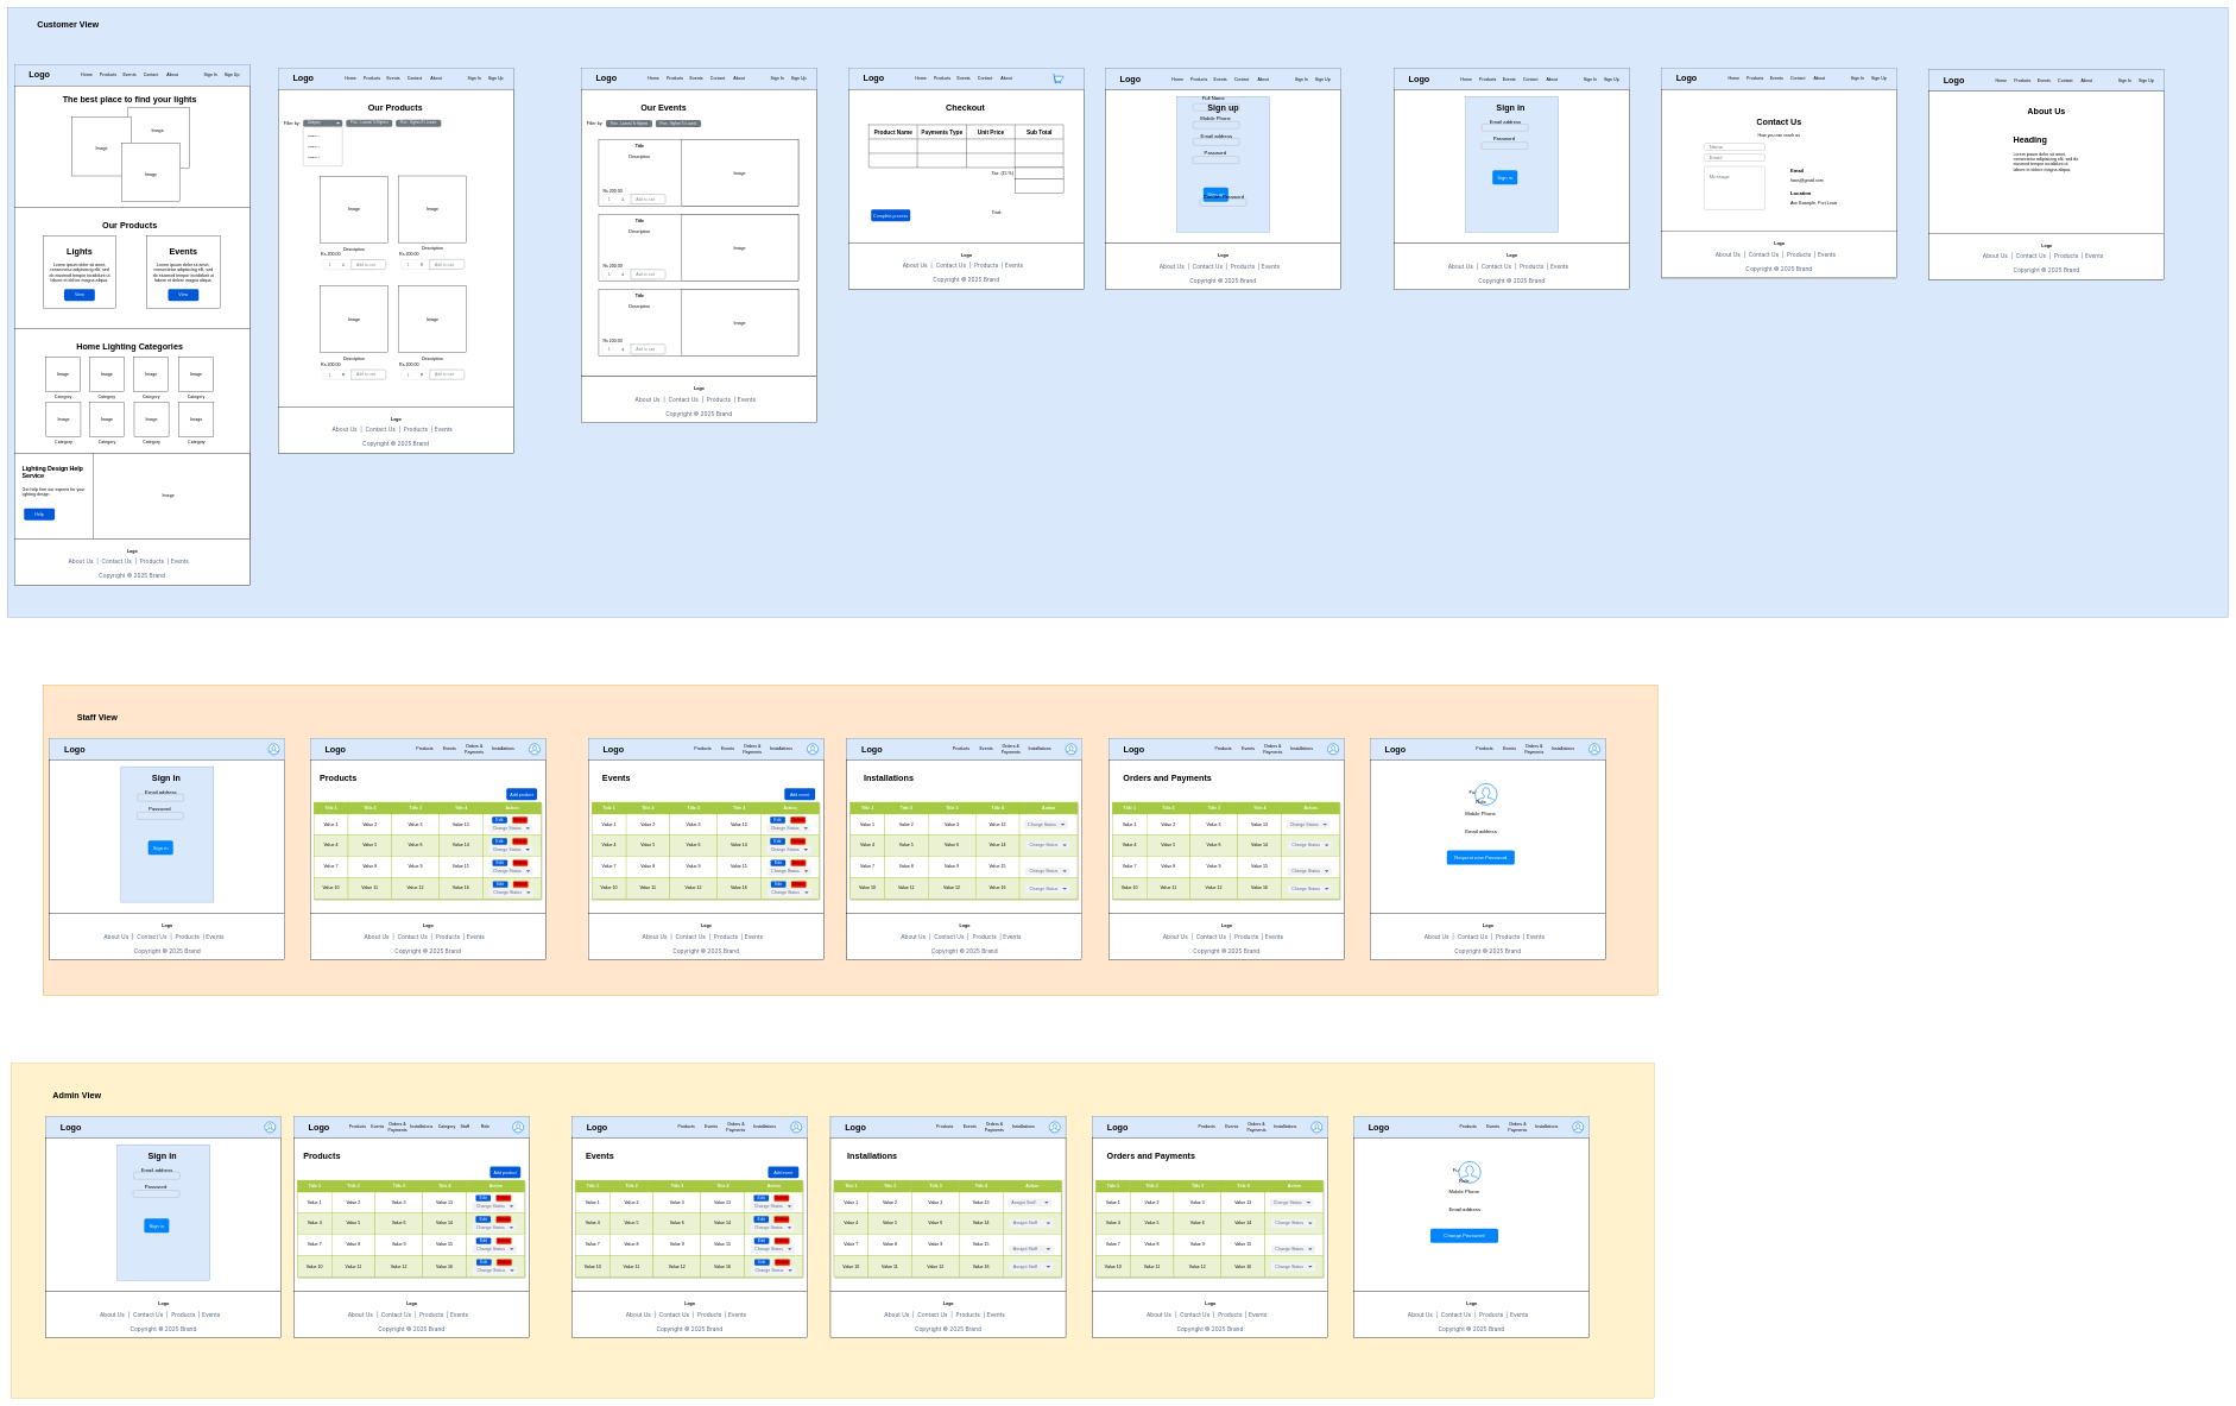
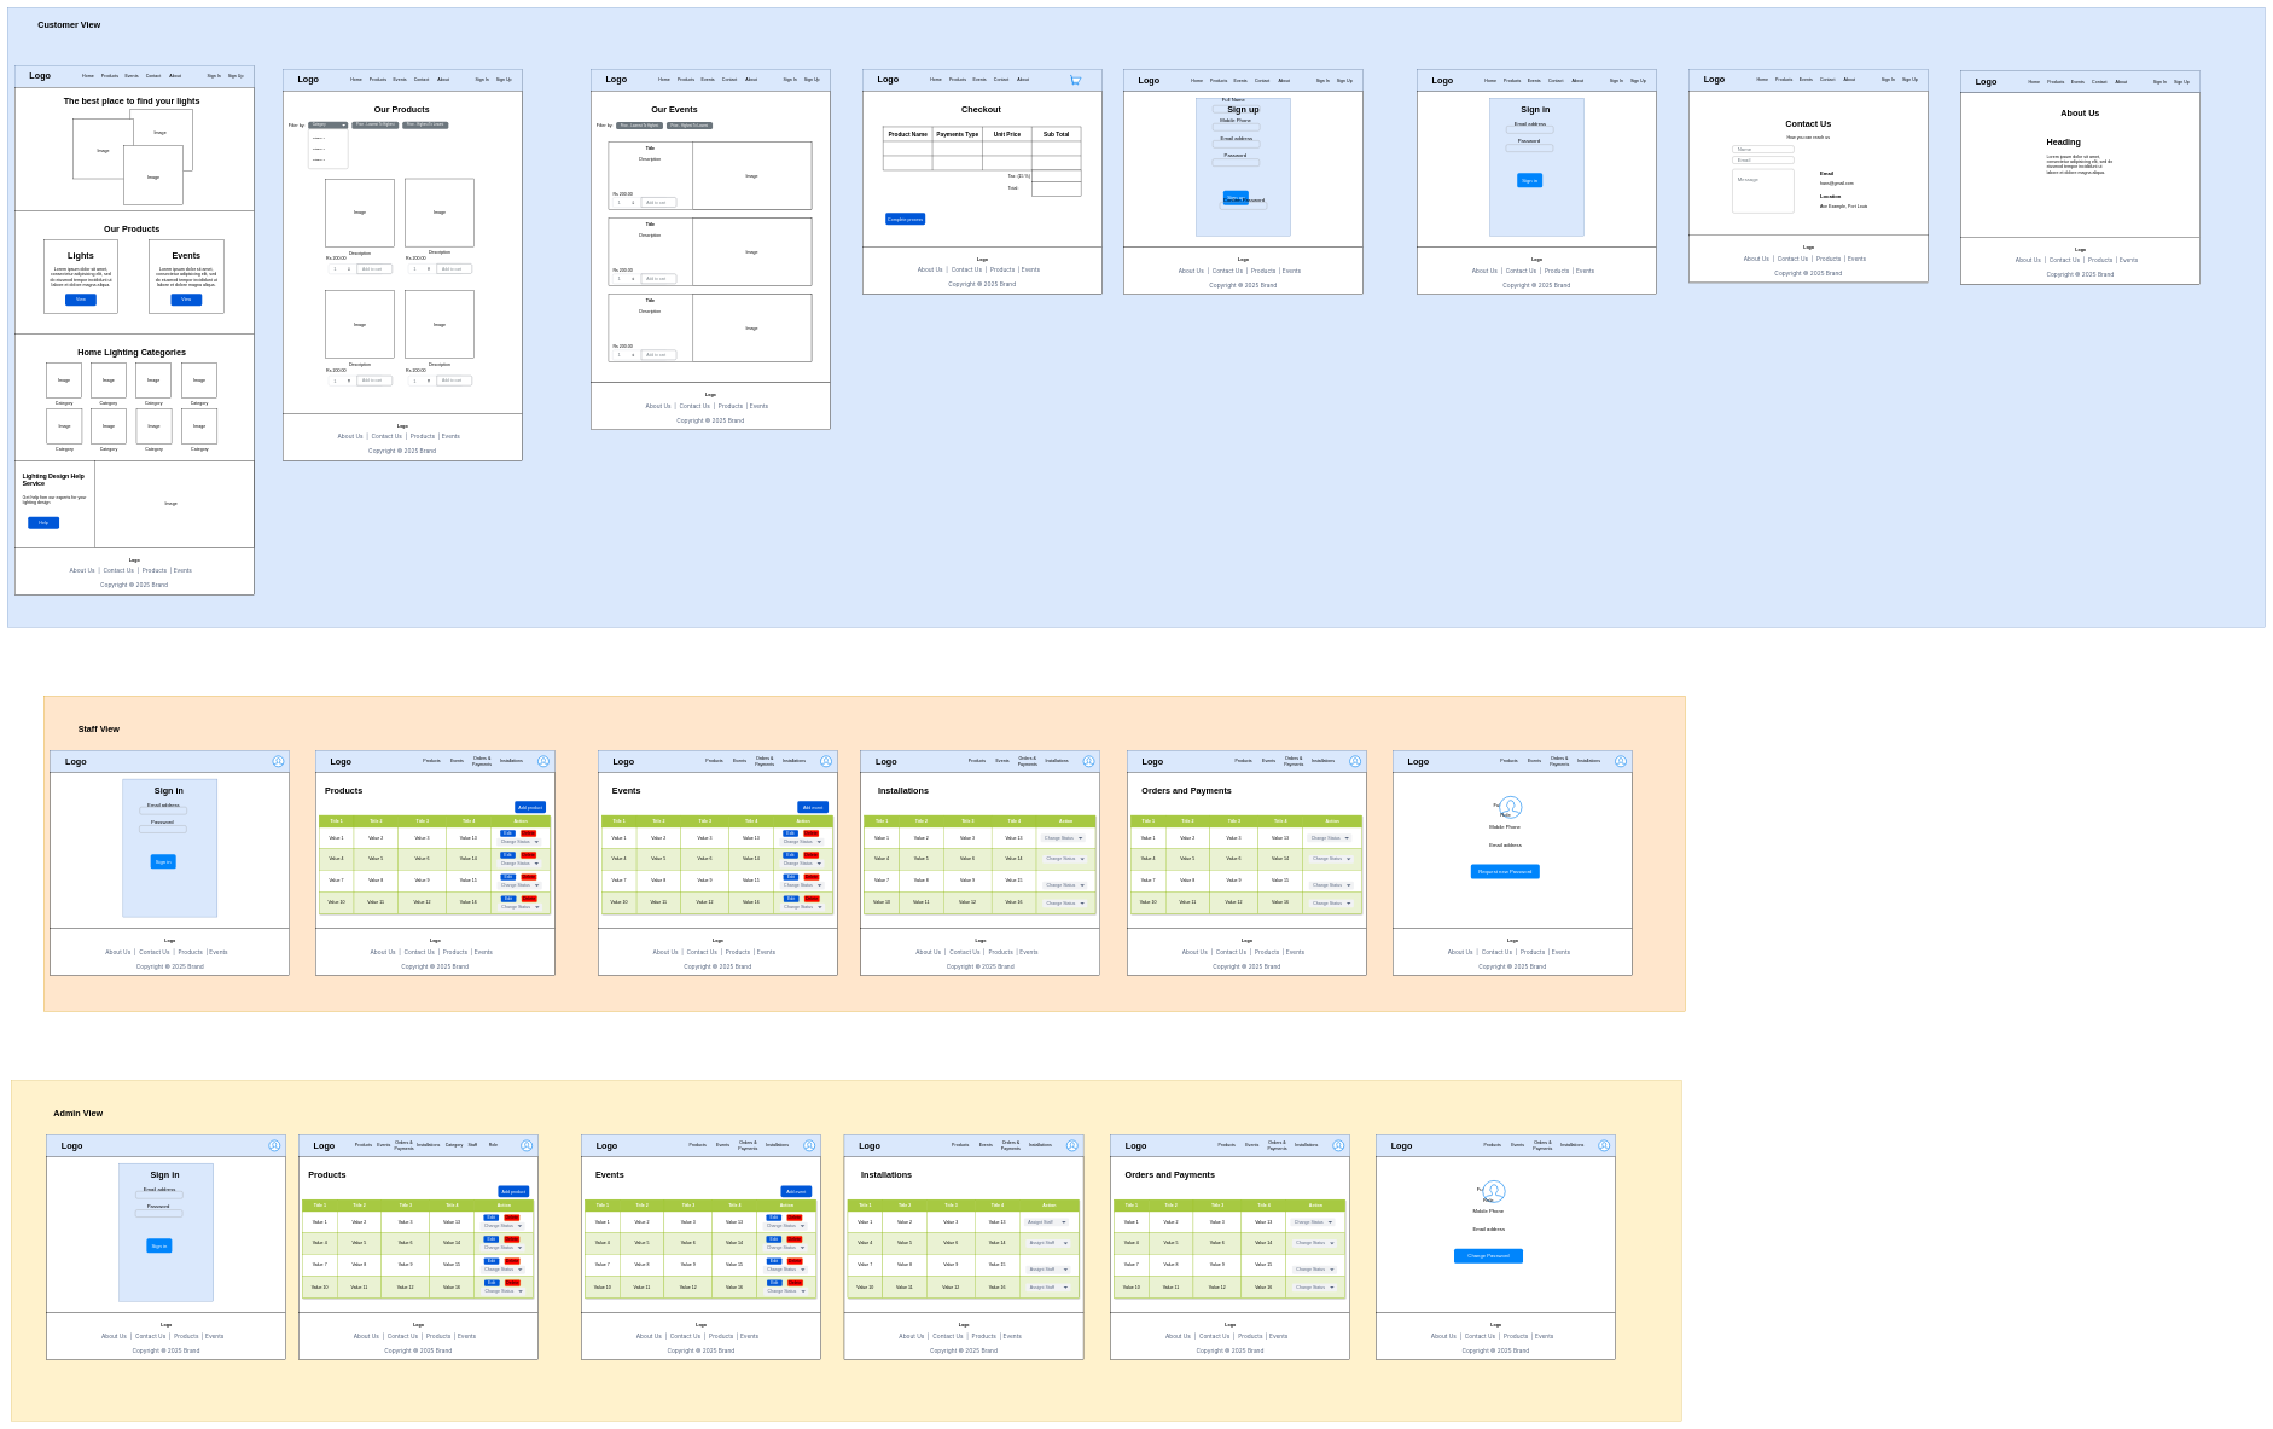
- <mxCell id="208" value="Total:&amp;nbsp;" style="text;html=1;align=left;verticalAlign=middle;whiteSpace=wrap;rounded=0;" vertex="1" parent="1"><mxGeometry x="2780" y="585" width="60" height="20" as="geometry" /></mxCell>
+ <mxCell id="208" value="Total:&amp;nbsp;" style="text;html=1;align=left;verticalAlign=middle;whiteSpace=wrap;rounded=0;" vertex="1" parent="1"><mxGeometry x="2780" y="510" width="60" height="20" as="geometry" /></mxCell>
- <mxCell id="62" value="Help" style="rounded=1;fillColor=#0057D8;strokeColor=none;html=1;whiteSpace=wrap;fontColor=#ffffff;align=center;verticalAlign=middle;fontStyle=0;fontSize=12;sketch=0;" vertex="1" parent="1"><mxGeometry x="67" y="1425" width="86" height="33" as="geometry" /></mxCell>
+ <mxCell id="62" value="Help" style="rounded=1;fillColor=#0057D8;strokeColor=none;html=1;whiteSpace=wrap;fontColor=#ffffff;align=center;verticalAlign=middle;fontStyle=0;fontSize=12;sketch=0;" vertex="1" parent="1"><mxGeometry x="77" y="1425" width="86" height="33" as="geometry" /></mxCell>
